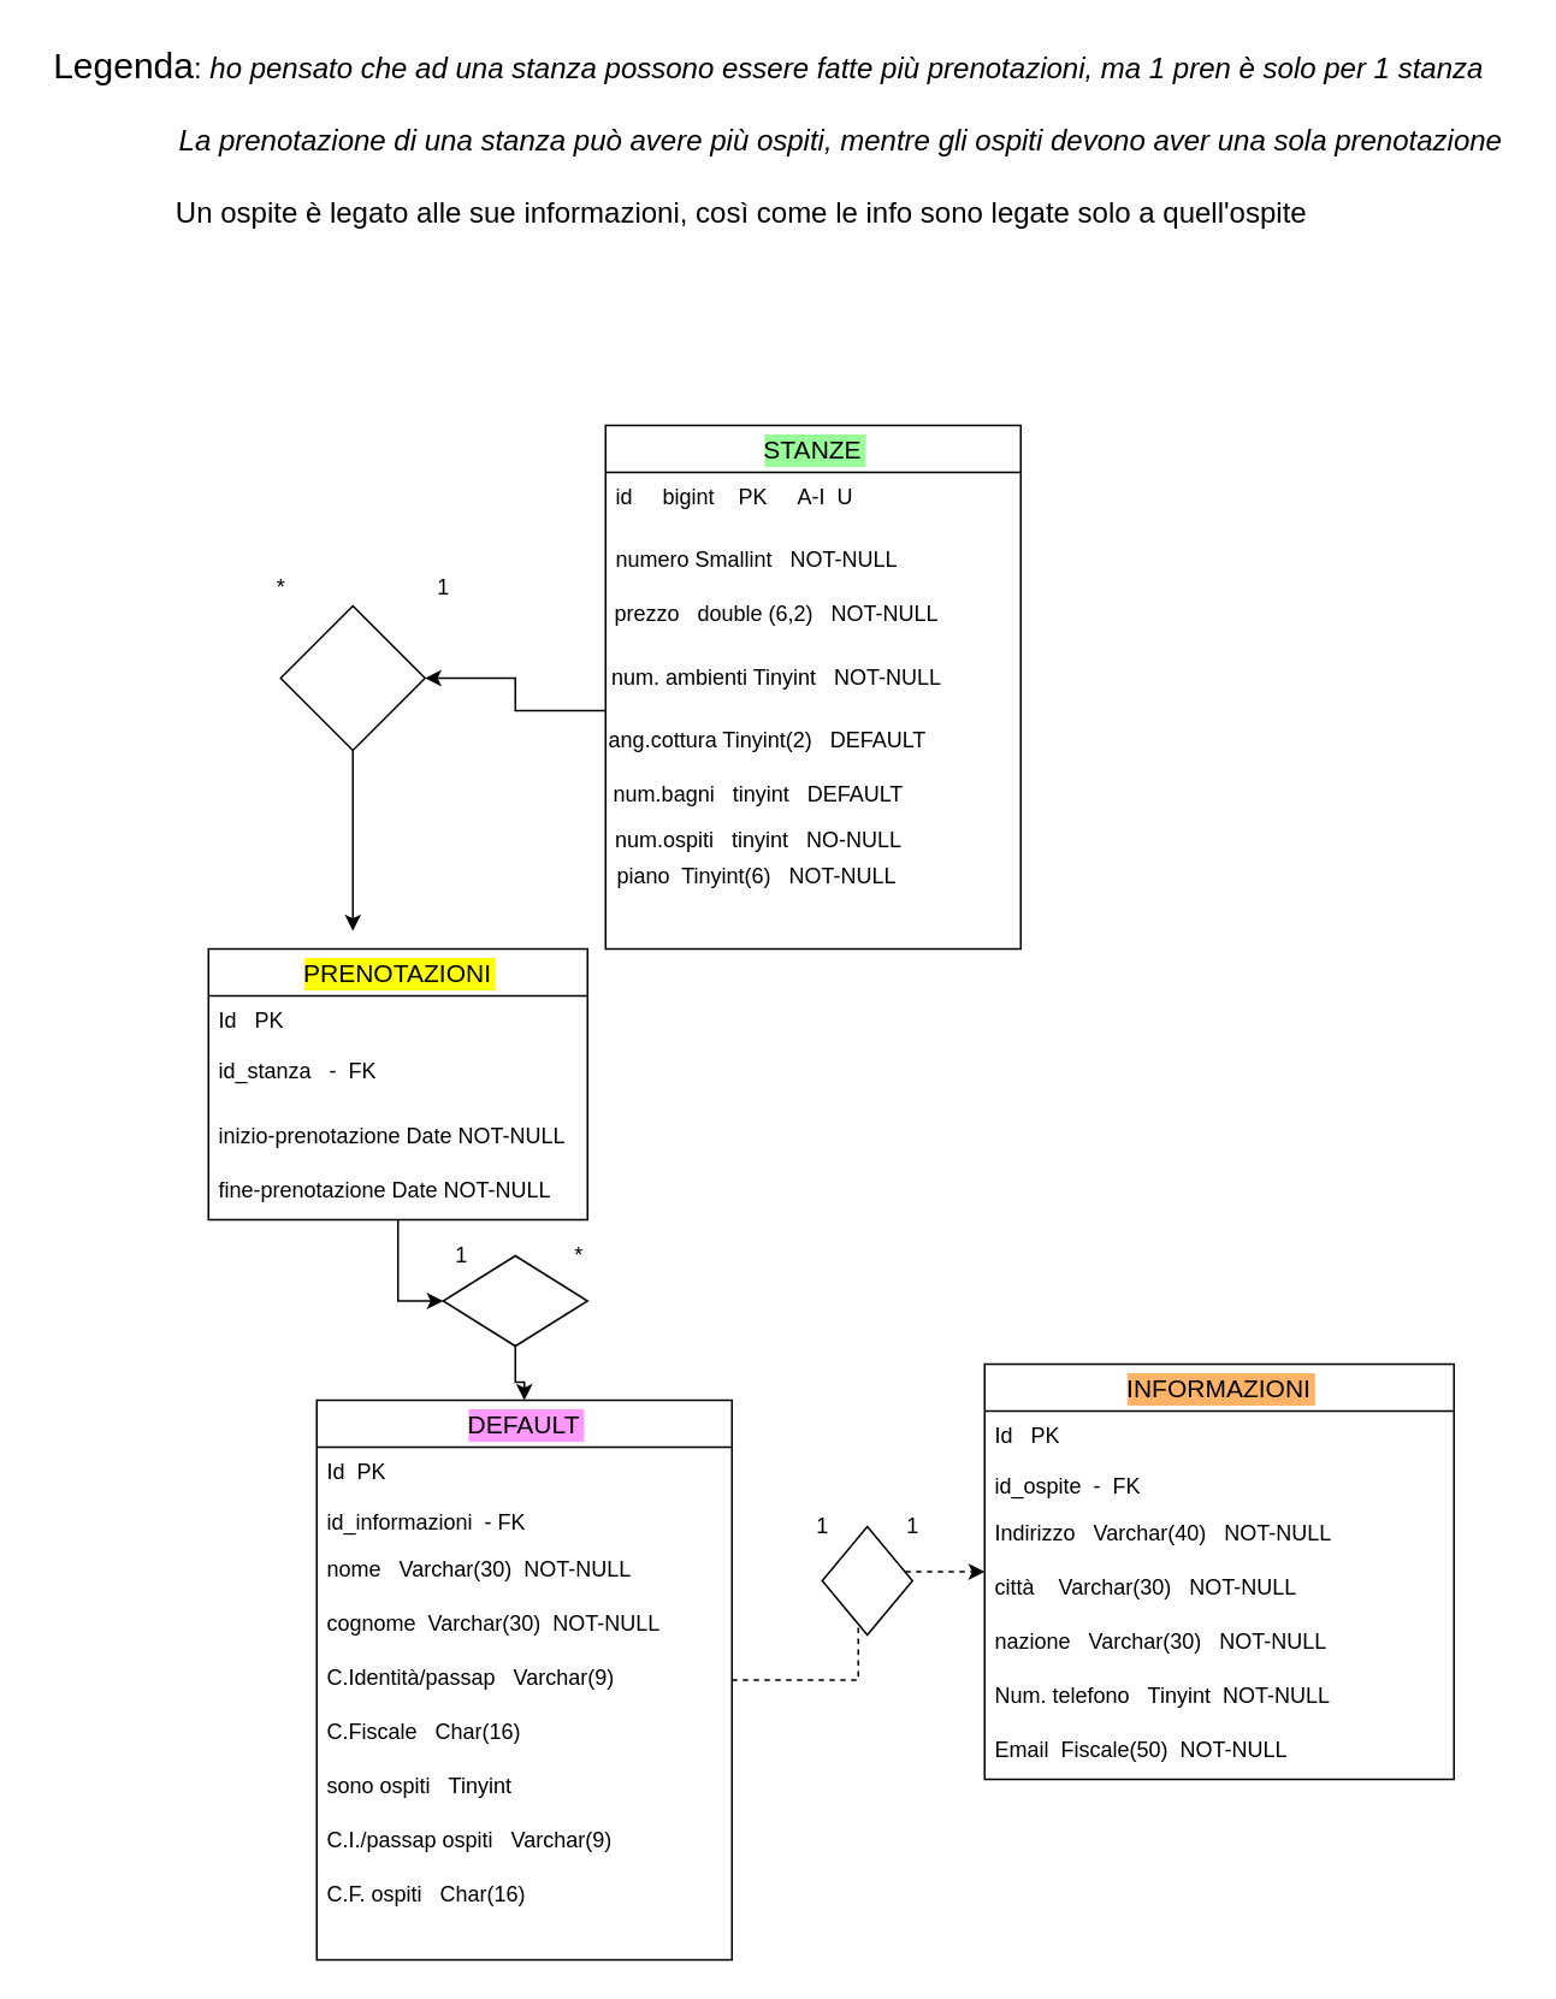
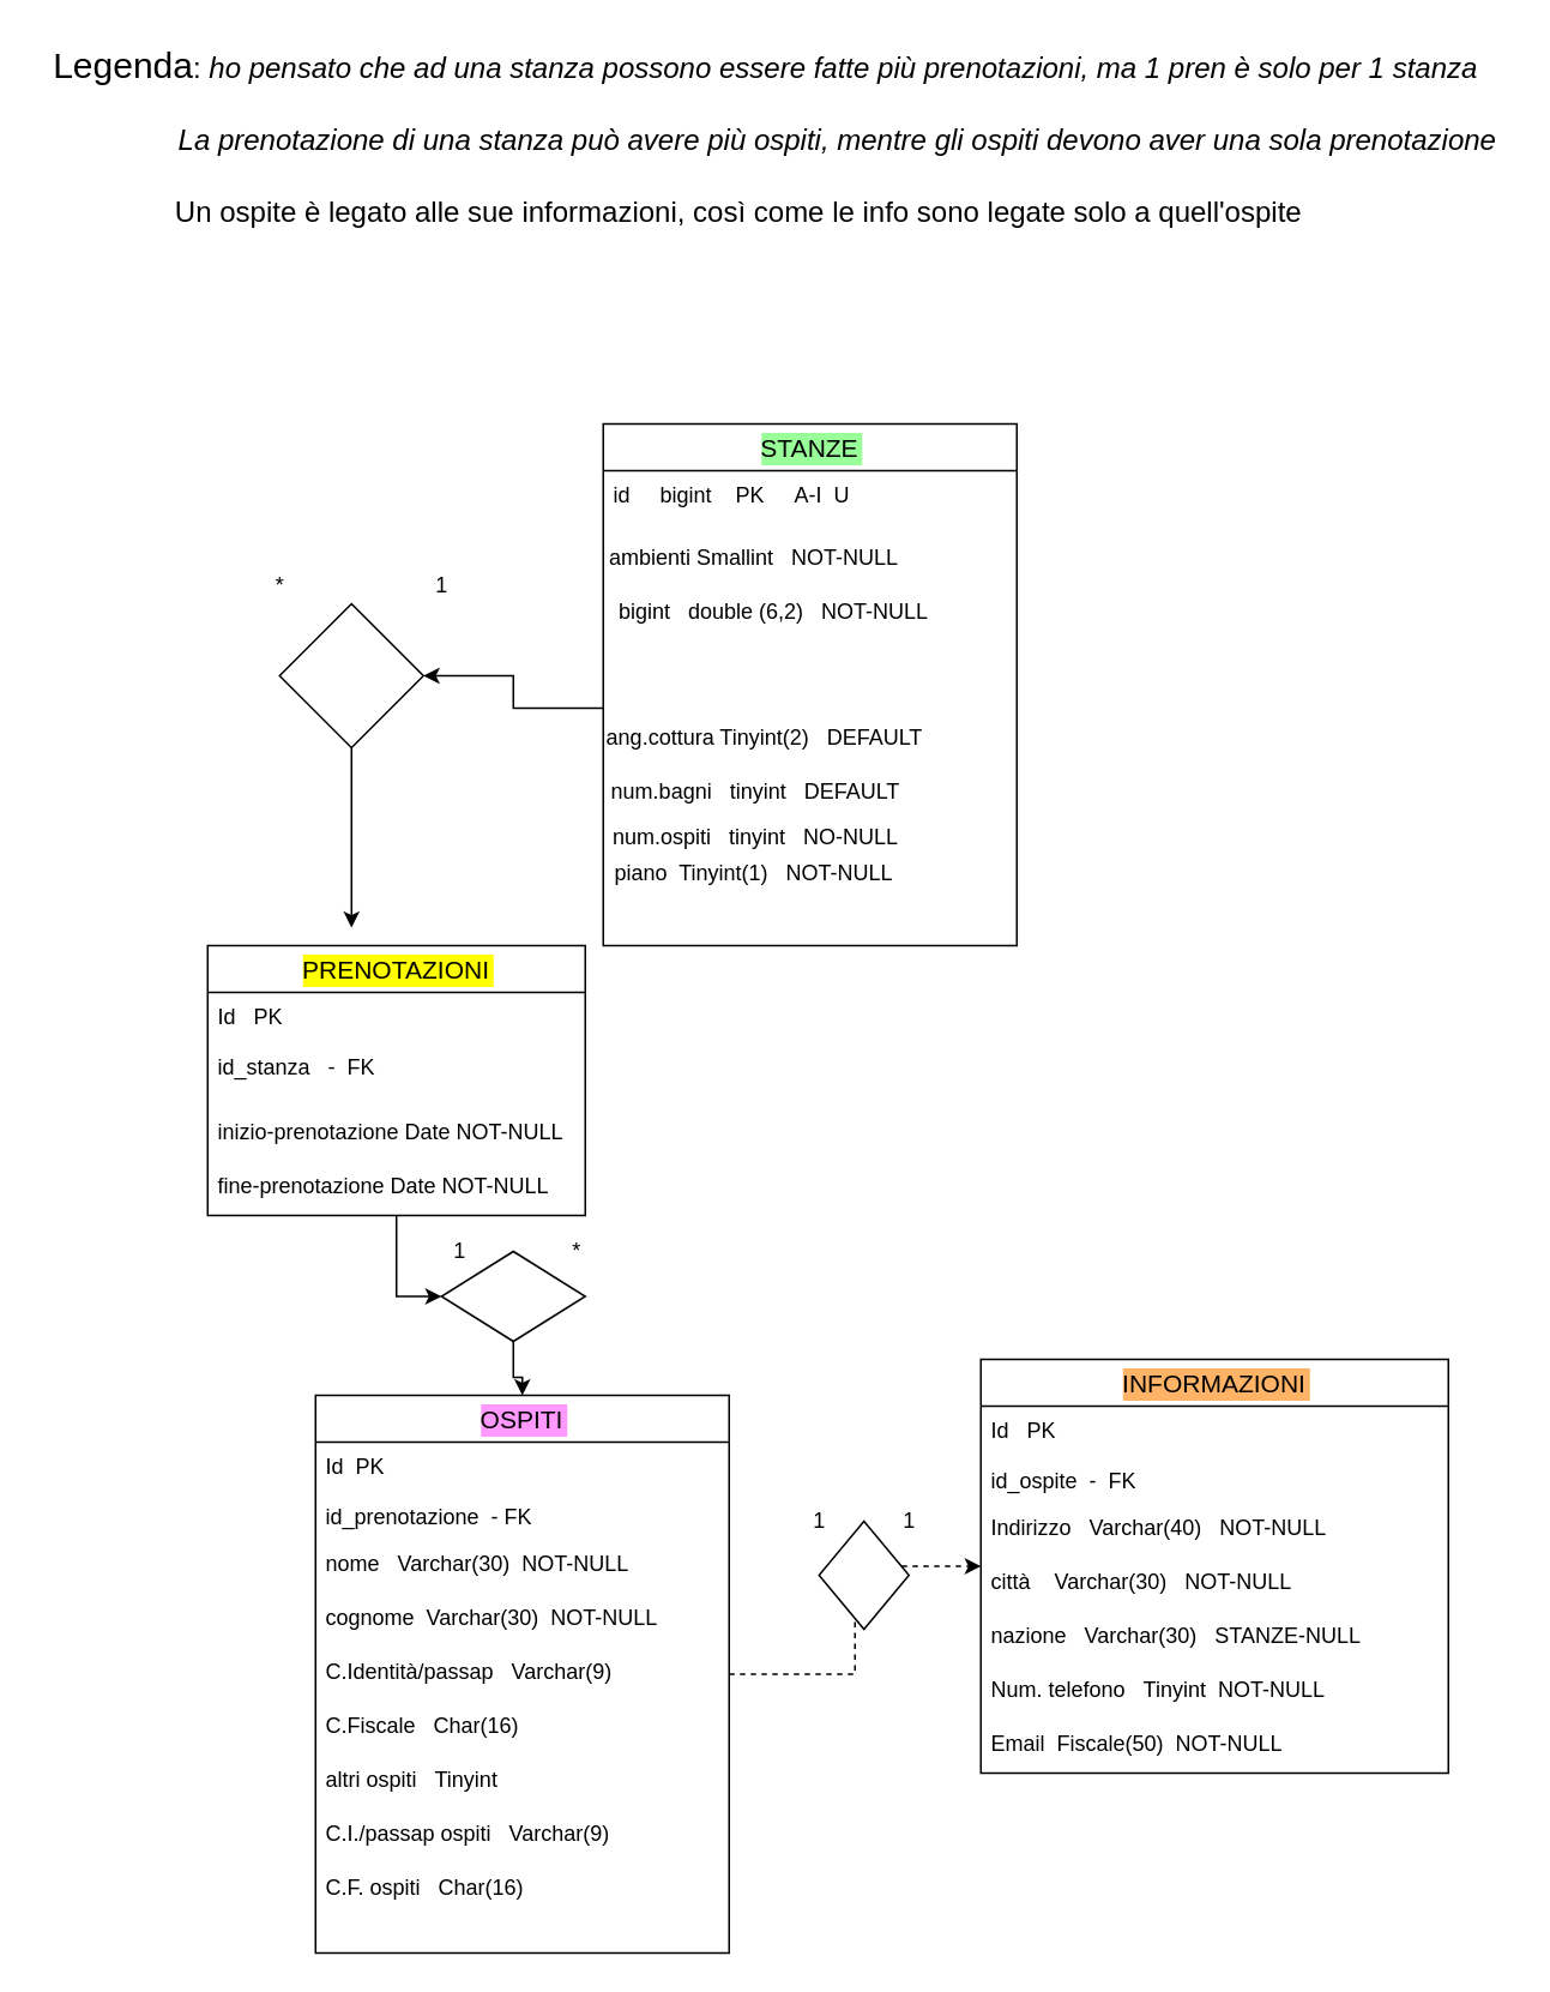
- <mxCell id="4" value="numero Smallint&amp;nbsp; &amp;nbsp;NOT-NULL" style="text;html=1;strokeColor=none;fillColor=none;align=center;verticalAlign=middle;whiteSpace=wrap;rounded=0;" vertex="1" parent="1"><mxGeometry x="329" y="285" width="180" height="50" as="geometry" /></mxCell>
+ <mxCell id="4" value="ambienti Smallint&amp;nbsp; &amp;nbsp;NOT-NULL" style="text;html=1;strokeColor=none;fillColor=none;align=center;verticalAlign=middle;whiteSpace=wrap;rounded=0;" vertex="1" parent="1"><mxGeometry x="329" y="285" width="180" height="50" as="geometry" /></mxCell>
- <mxCell id="6" value="prezzo&amp;nbsp; &amp;nbsp;double (6,2)&amp;nbsp; &amp;nbsp;NOT-NULL" style="text;html=1;strokeColor=none;fillColor=none;align=center;verticalAlign=middle;whiteSpace=wrap;rounded=0;" vertex="1" parent="1"><mxGeometry x="335" y="325" width="190" height="30" as="geometry" /></mxCell>
+ <mxCell id="6" value="bigint&amp;nbsp; &amp;nbsp;double (6,2)&amp;nbsp; &amp;nbsp;NOT-NULL" style="text;html=1;strokeColor=none;fillColor=none;align=center;verticalAlign=middle;whiteSpace=wrap;rounded=0;" vertex="1" parent="1"><mxGeometry x="335" y="325" width="190" height="30" as="geometry" /></mxCell>
- <mxCell id="7" value="num. ambienti Tinyint&amp;nbsp; &amp;nbsp;NOT-NULL" style="text;html=1;strokeColor=none;fillColor=none;align=center;verticalAlign=middle;whiteSpace=wrap;rounded=0;" vertex="1" parent="1"><mxGeometry x="335" y="355" width="190" height="40" as="geometry" /></mxCell>
- <mxCell id="5" value="piano&amp;nbsp; Tinyint(6)&amp;nbsp; &amp;nbsp;NOT-NULL" style="text;html=1;strokeColor=none;fillColor=none;align=center;verticalAlign=middle;whiteSpace=wrap;rounded=0;" vertex="1" parent="1"><mxGeometry x="339" y="475" width="160" height="20" as="geometry" /></mxCell>
+ <mxCell id="5" value="piano&amp;nbsp; Tinyint(1)&amp;nbsp; &amp;nbsp;NOT-NULL" style="text;html=1;strokeColor=none;fillColor=none;align=center;verticalAlign=middle;whiteSpace=wrap;rounded=0;" vertex="1" parent="1"><mxGeometry x="339" y="475" width="160" height="20" as="geometry" /></mxCell>
- <mxCell id="22" value="DEFAULT" style="swimlane;fontStyle=0;childLayout=stackLayout;horizontal=1;startSize=26;horizontalStack=0;resizeParent=1;resizeParentMax=0;resizeLast=0;collapsible=1;marginBottom=0;align=center;fontSize=14;labelBackgroundColor=#FF99FF;" vertex="1" parent="1"><mxGeometry x="175" y="775" width="230" height="310" as="geometry" /></mxCell>
+ <mxCell id="22" value="OSPITI" style="swimlane;fontStyle=0;childLayout=stackLayout;horizontal=1;startSize=26;horizontalStack=0;resizeParent=1;resizeParentMax=0;resizeLast=0;collapsible=1;marginBottom=0;align=center;fontSize=14;labelBackgroundColor=#FF99FF;" vertex="1" parent="1"><mxGeometry x="175" y="775" width="230" height="310" as="geometry" /></mxCell>
- <mxCell id="23" value="Id  PK&#10;&#10;id_informazioni  - FK" style="text;strokeColor=none;fillColor=none;spacingLeft=4;spacingRight=4;overflow=hidden;rotatable=0;points=[[0,0.5],[1,0.5]];portConstraint=eastwest;fontSize=12;" vertex="1" parent="22"><mxGeometry y="26" width="230" height="54" as="geometry" /></mxCell>
+ <mxCell id="23" value="Id  PK&#10;&#10;id_prenotazione  - FK" style="text;strokeColor=none;fillColor=none;spacingLeft=4;spacingRight=4;overflow=hidden;rotatable=0;points=[[0,0.5],[1,0.5]];portConstraint=eastwest;fontSize=12;" vertex="1" parent="22"><mxGeometry y="26" width="230" height="54" as="geometry" /></mxCell>
- <mxCell id="39" value="nazione   Varchar(30)   NOT-NULL" style="text;strokeColor=none;fillColor=none;spacingLeft=4;spacingRight=4;overflow=hidden;rotatable=0;points=[[0,0.5],[1,0.5]];portConstraint=eastwest;fontSize=12;" vertex="1" parent="35"><mxGeometry y="140" width="260" height="30" as="geometry" /></mxCell>
+ <mxCell id="39" value="nazione   Varchar(30)   STANZE-NULL" style="text;strokeColor=none;fillColor=none;spacingLeft=4;spacingRight=4;overflow=hidden;rotatable=0;points=[[0,0.5],[1,0.5]];portConstraint=eastwest;fontSize=12;" vertex="1" parent="35"><mxGeometry y="140" width="260" height="30" as="geometry" /></mxCell>
- <mxCell id="28" value="sono ospiti   Tinyint" style="text;strokeColor=none;fillColor=none;spacingLeft=4;spacingRight=4;overflow=hidden;rotatable=0;points=[[0,0.5],[1,0.5]];portConstraint=eastwest;fontSize=12;" vertex="1" parent="22"><mxGeometry y="200" width="230" height="30" as="geometry" /></mxCell>
+ <mxCell id="28" value="altri ospiti   Tinyint" style="text;strokeColor=none;fillColor=none;spacingLeft=4;spacingRight=4;overflow=hidden;rotatable=0;points=[[0,0.5],[1,0.5]];portConstraint=eastwest;fontSize=12;" vertex="1" parent="22"><mxGeometry y="200" width="230" height="30" as="geometry" /></mxCell>
